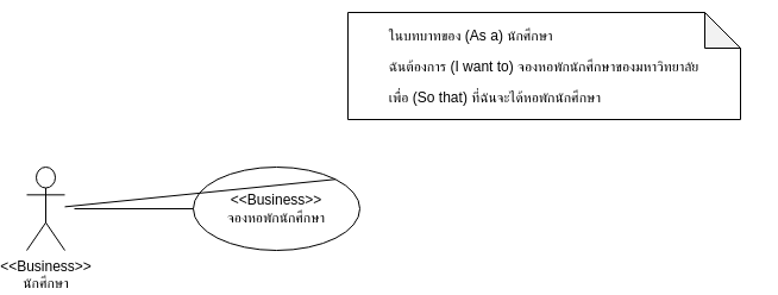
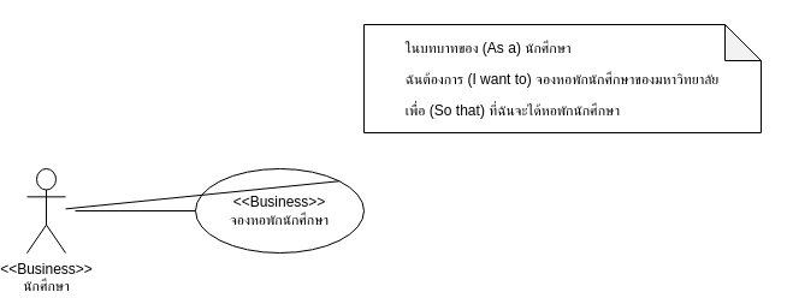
- <mxCell id="4" value="&lt;p style=&quot;text-align: left; line-height: normal;&quot; class=&quot;MsoNormal&quot;&gt;ในบทบาทของ (As a) นักศึกษา&lt;/p&gt;&lt;p style=&quot;text-align: left; line-height: normal;&quot; class=&quot;MsoNormal&quot;&gt;ฉันต้องการ (I want to) จองหอพักนักศึกษาของมหาวิทยาลัย&lt;/p&gt;&lt;p style=&quot;text-align: left; line-height: normal;&quot; class=&quot;MsoNormal&quot;&gt;&lt;span style=&quot;background-color: initial;&quot;&gt;เพื่อ (So that) ที่ฉันจะได้หอพักนักศึกษา&lt;/span&gt;&lt;/p&gt;" style="shape=note;whiteSpace=wrap;html=1;backgroundOutline=1;darkOpacity=0.05;" vertex="1" parent="1"><mxGeometry x="290" y="10" width="330" height="90" as="geometry" /></mxCell>
+ <mxCell id="4" value="&lt;p style=&quot;text-align: left; line-height: normal;&quot; class=&quot;MsoNormal&quot;&gt;ในบทบาทของ (As a) นักศึกษา&lt;/p&gt;&lt;p style=&quot;text-align: left; line-height: normal;&quot; class=&quot;MsoNormal&quot;&gt;ฉันต้องการ (I want to) จองหอพักนักศึกษาของมหาวิทยาลัย&lt;/p&gt;&lt;p style=&quot;text-align: left; line-height: normal;&quot; class=&quot;MsoNormal&quot;&gt;&lt;span style=&quot;background-color: initial;&quot;&gt;เพื่อ (So that) ที่ฉันจะได้หอพักนักศึกษา&lt;/span&gt;&lt;/p&gt;" style="shape=note;whiteSpace=wrap;html=1;backgroundOutline=1;darkOpacity=0.05;" vertex="1" parent="1"><mxGeometry x="300" y="20" width="330" height="90" as="geometry" /></mxCell>
